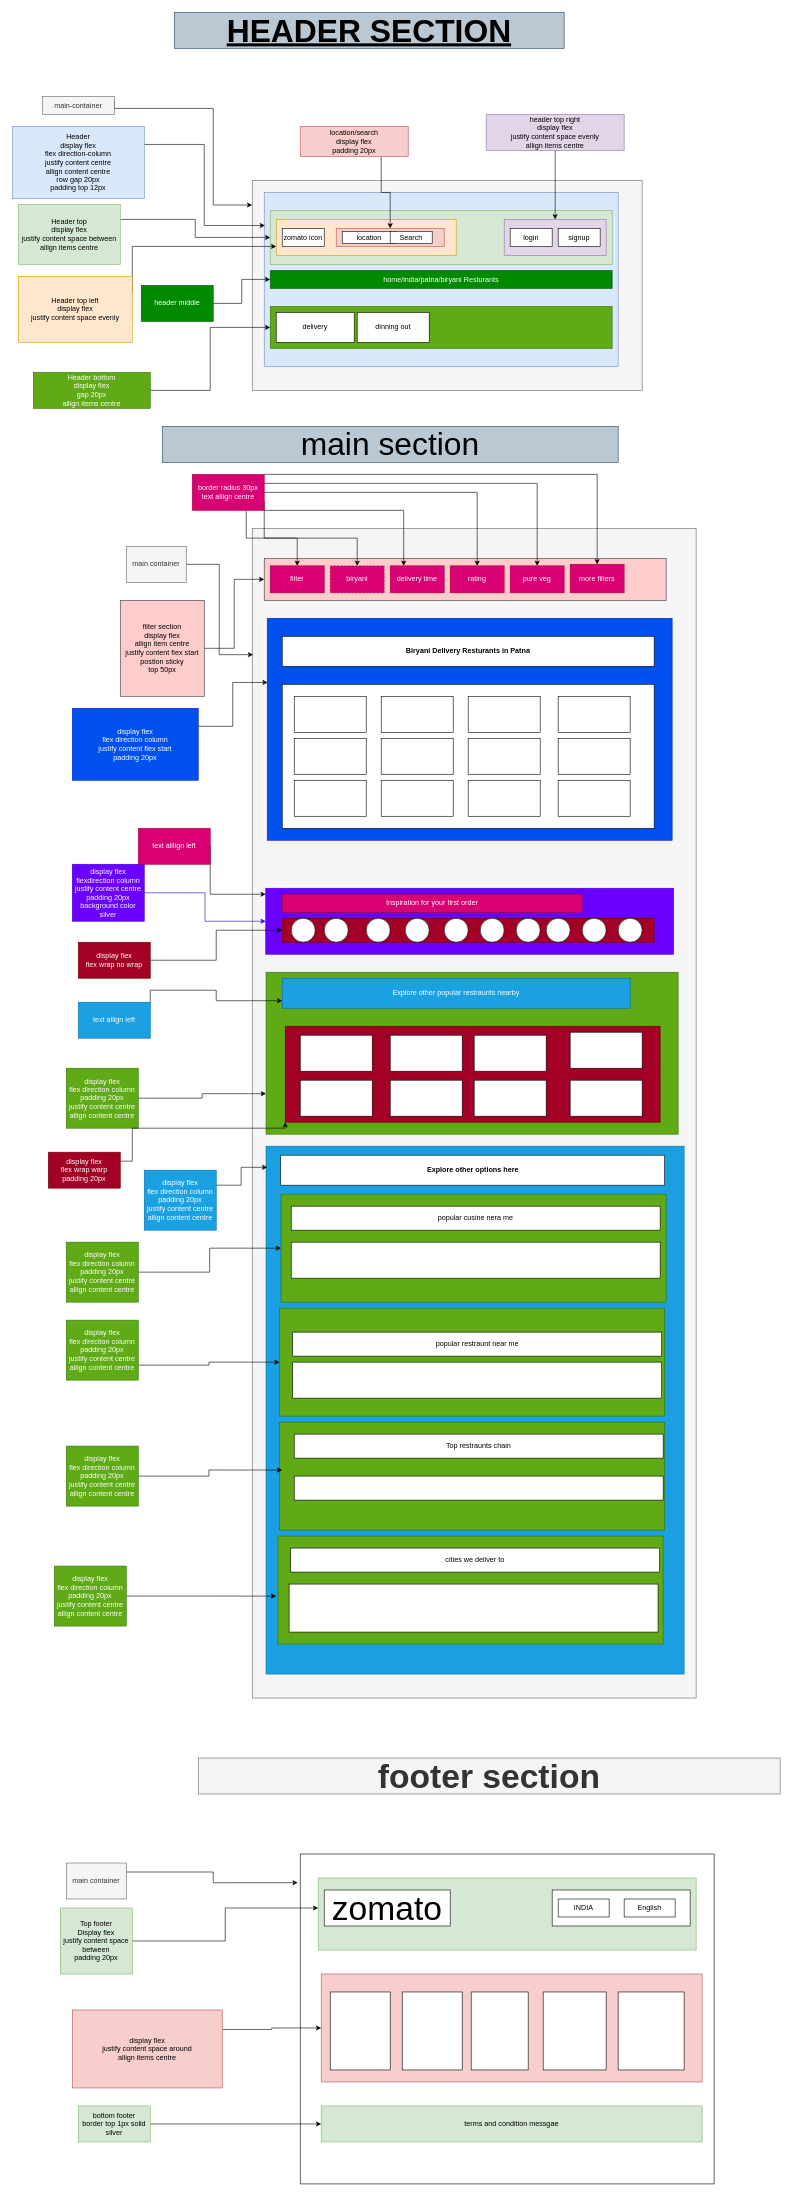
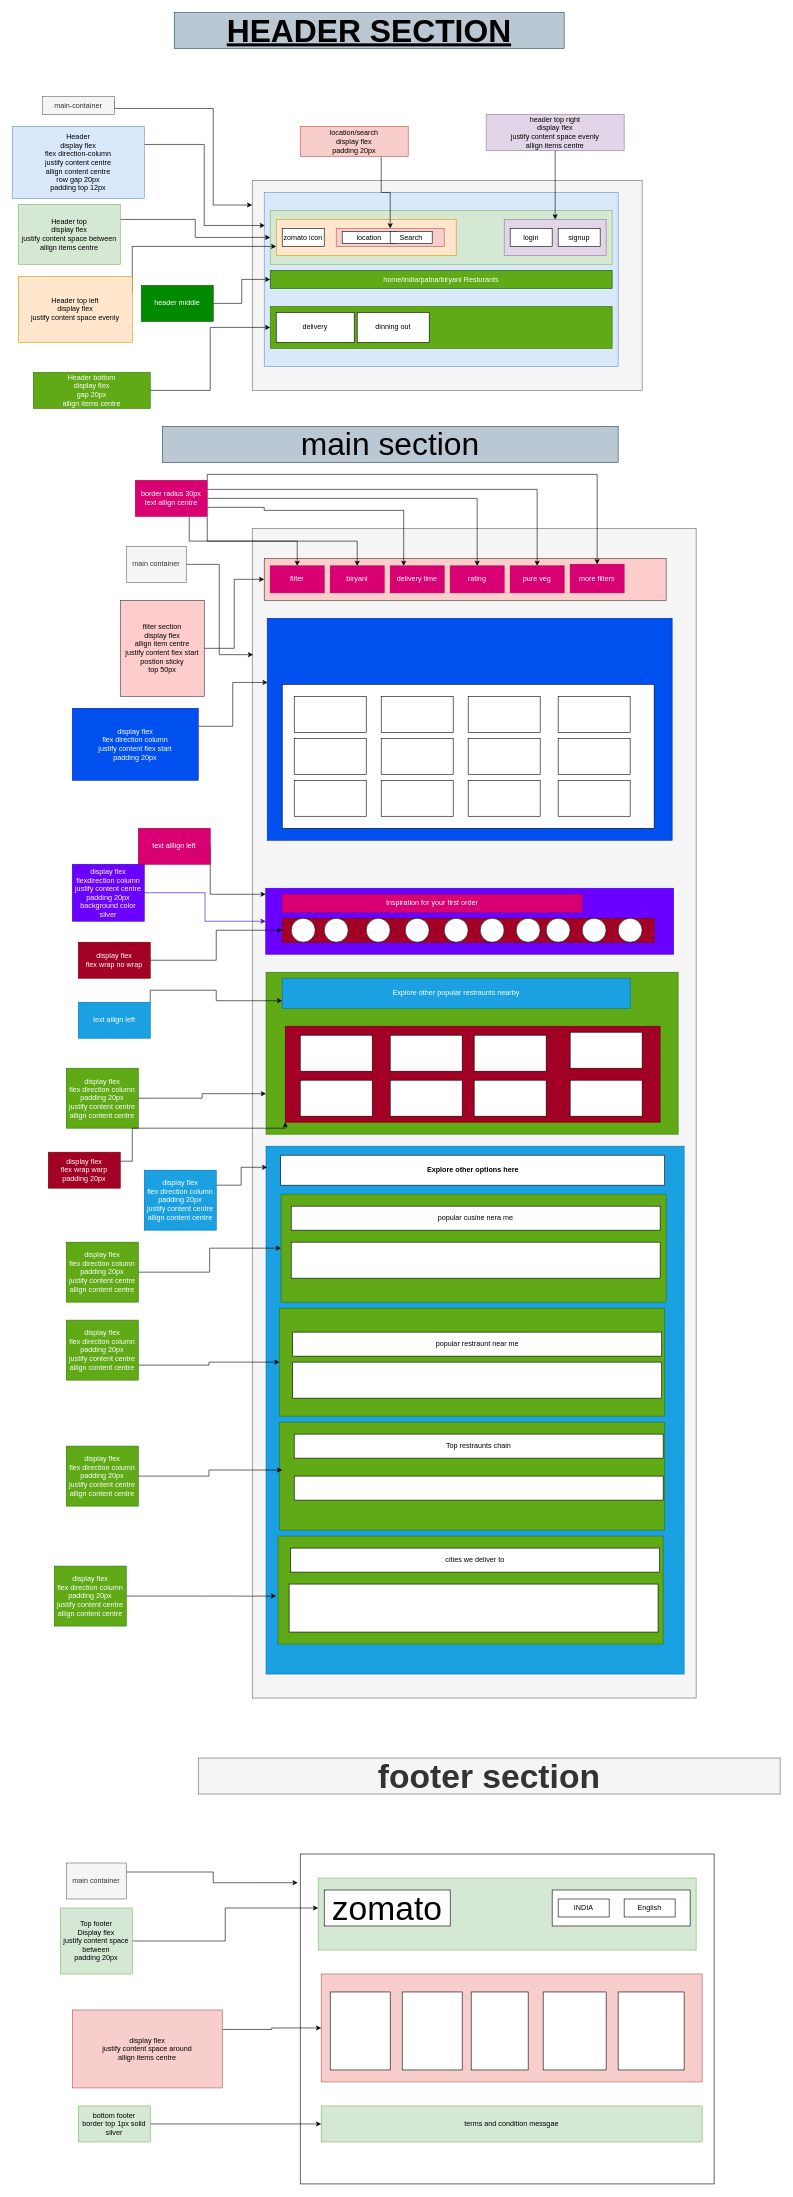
- <mxCell id="6" value="home/india/patna/biryani Resturants" style="rounded=0;whiteSpace=wrap;html=1;fillColor=#008a00;fontColor=#ffffff;strokeColor=#005700;" parent="1" vertex="1"><mxGeometry x="450" y="450" width="570" height="30" as="geometry" /></mxCell>
+ <mxCell id="6" value="home/india/patna/biryani Resturants" style="rounded=0;whiteSpace=wrap;html=1;fillColor=#60a917;fontColor=#ffffff;strokeColor=#005700;" parent="1" vertex="1"><mxGeometry x="450" y="450" width="570" height="30" as="geometry" /></mxCell>
- <mxCell id="54" value="border radius 30px&lt;br&gt;text allign centre" style="rounded=0;whiteSpace=wrap;html=1;fontSize=12;fillColor=#d80073;fontColor=#ffffff;strokeColor=#A50040;" parent="1" vertex="1"><mxGeometry x="320" y="790" width="120" height="60" as="geometry" /></mxCell>
+ <mxCell id="54" value="border radius 30px&lt;br&gt;text allign centre" style="rounded=0;whiteSpace=wrap;html=1;fontSize=12;fillColor=#d80073;fontColor=#ffffff;strokeColor=#A50040;" parent="1" vertex="1"><mxGeometry x="225" y="800" width="120" height="60" as="geometry" /></mxCell>
- <mxCell id="41" value="biryani" style="rounded=0;whiteSpace=wrap;html=1;fontSize=12;fillColor=#d80073;fontColor=#ffffff;strokeColor=#A50040;dashed=1;" parent="1" vertex="1"><mxGeometry x="550" y="942.5" width="90" height="45" as="geometry" /></mxCell>
+ <mxCell id="41" value="biryani" style="rounded=0;whiteSpace=wrap;html=1;fontSize=12;fillColor=#d80073;fontColor=#ffffff;strokeColor=#A50040;" parent="1" vertex="1"><mxGeometry x="550" y="942.5" width="90" height="45" as="geometry" /></mxCell>
- <mxCell id="56" value="Biryani Delivery Resturants in Patna" style="rounded=0;whiteSpace=wrap;html=1;fontSize=12;fontStyle=1" parent="1" vertex="1"><mxGeometry x="470" y="1060" width="620" height="50" as="geometry" /></mxCell>
